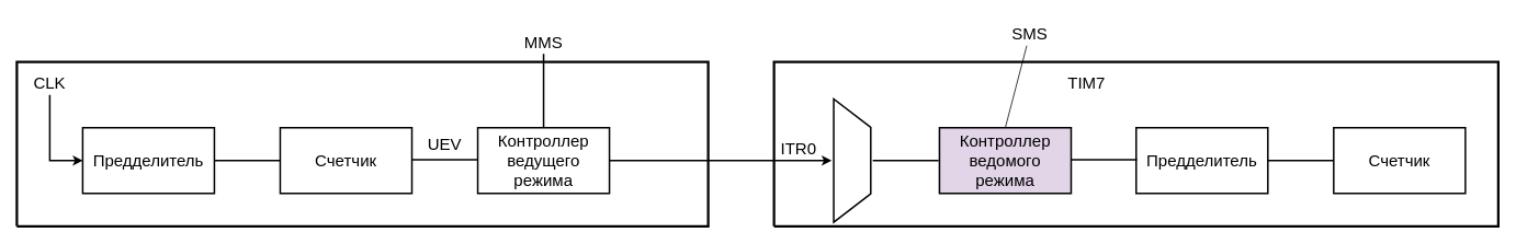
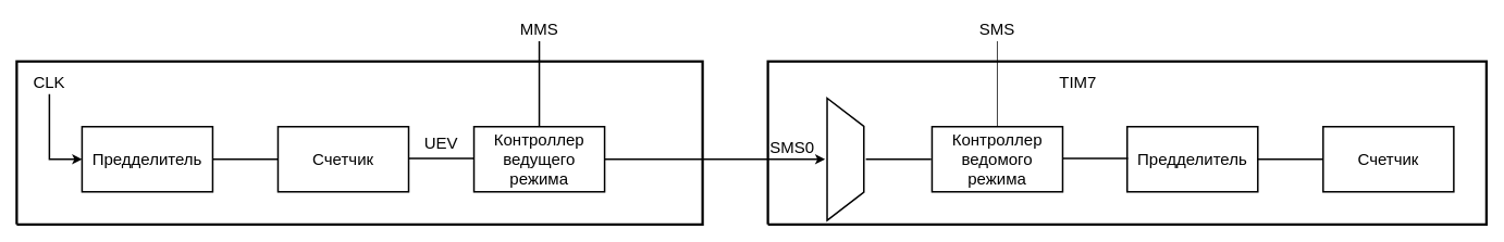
- <mxCell id="25" value="&lt;font style=&quot;font-size: 20px;&quot;&gt;SMS&lt;/font&gt;" style="text;html=1;align=center;verticalAlign=middle;whiteSpace=wrap;rounded=0;" vertex="1" parent="1"><mxGeometry x="1221" y="25" width="60" height="30" as="geometry" /></mxCell>
+ <mxCell id="25" value="&lt;font style=&quot;font-size: 20px;&quot;&gt;SMS&lt;/font&gt;" style="text;html=1;align=center;verticalAlign=middle;whiteSpace=wrap;rounded=0;" vertex="1" parent="1"><mxGeometry x="1191" y="20" width="60" height="30" as="geometry" /></mxCell>
- <mxCell id="23" value="&lt;font style=&quot;font-size: 20px;&quot;&gt;MMS&lt;/font&gt;" style="text;html=1;align=center;verticalAlign=middle;whiteSpace=wrap;rounded=0;" vertex="1" parent="1"><mxGeometry x="630" y="35" width="60" height="30" as="geometry" /></mxCell>
+ <mxCell id="23" value="&lt;font style=&quot;font-size: 20px;&quot;&gt;MMS&lt;/font&gt;" style="text;html=1;align=center;verticalAlign=middle;whiteSpace=wrap;rounded=0;" vertex="1" parent="1"><mxGeometry x="630" y="20" width="60" height="30" as="geometry" /></mxCell>
- <mxCell id="18" value="&lt;font style=&quot;font-size: 20px;&quot;&gt;ITR0&lt;/font&gt;" style="text;html=1;align=center;verticalAlign=middle;whiteSpace=wrap;rounded=0;" vertex="1" parent="1"><mxGeometry x="940" y="170" width="60" height="20" as="geometry" /></mxCell>
+ <mxCell id="18" value="&lt;font style=&quot;font-size: 20px;&quot;&gt;SMS0&lt;/font&gt;" style="text;html=1;align=center;verticalAlign=middle;whiteSpace=wrap;rounded=0;" vertex="1" parent="1"><mxGeometry x="940" y="170" width="60" height="20" as="geometry" /></mxCell>
- <mxCell id="13" value="&lt;font style=&quot;font-size: 20px;&quot;&gt;Контроллер ведомого режима&lt;/font&gt;" style="rounded=0;whiteSpace=wrap;html=1;strokeWidth=2;fillColor=#e1d5e7;" vertex="1" parent="1"><mxGeometry x="1141" y="155" width="160" height="80" as="geometry" /></mxCell>
+ <mxCell id="13" value="&lt;font style=&quot;font-size: 20px;&quot;&gt;Контроллер ведомого режима&lt;/font&gt;" style="rounded=0;whiteSpace=wrap;html=1;strokeWidth=2;" vertex="1" parent="1"><mxGeometry x="1141" y="155" width="160" height="80" as="geometry" /></mxCell>
